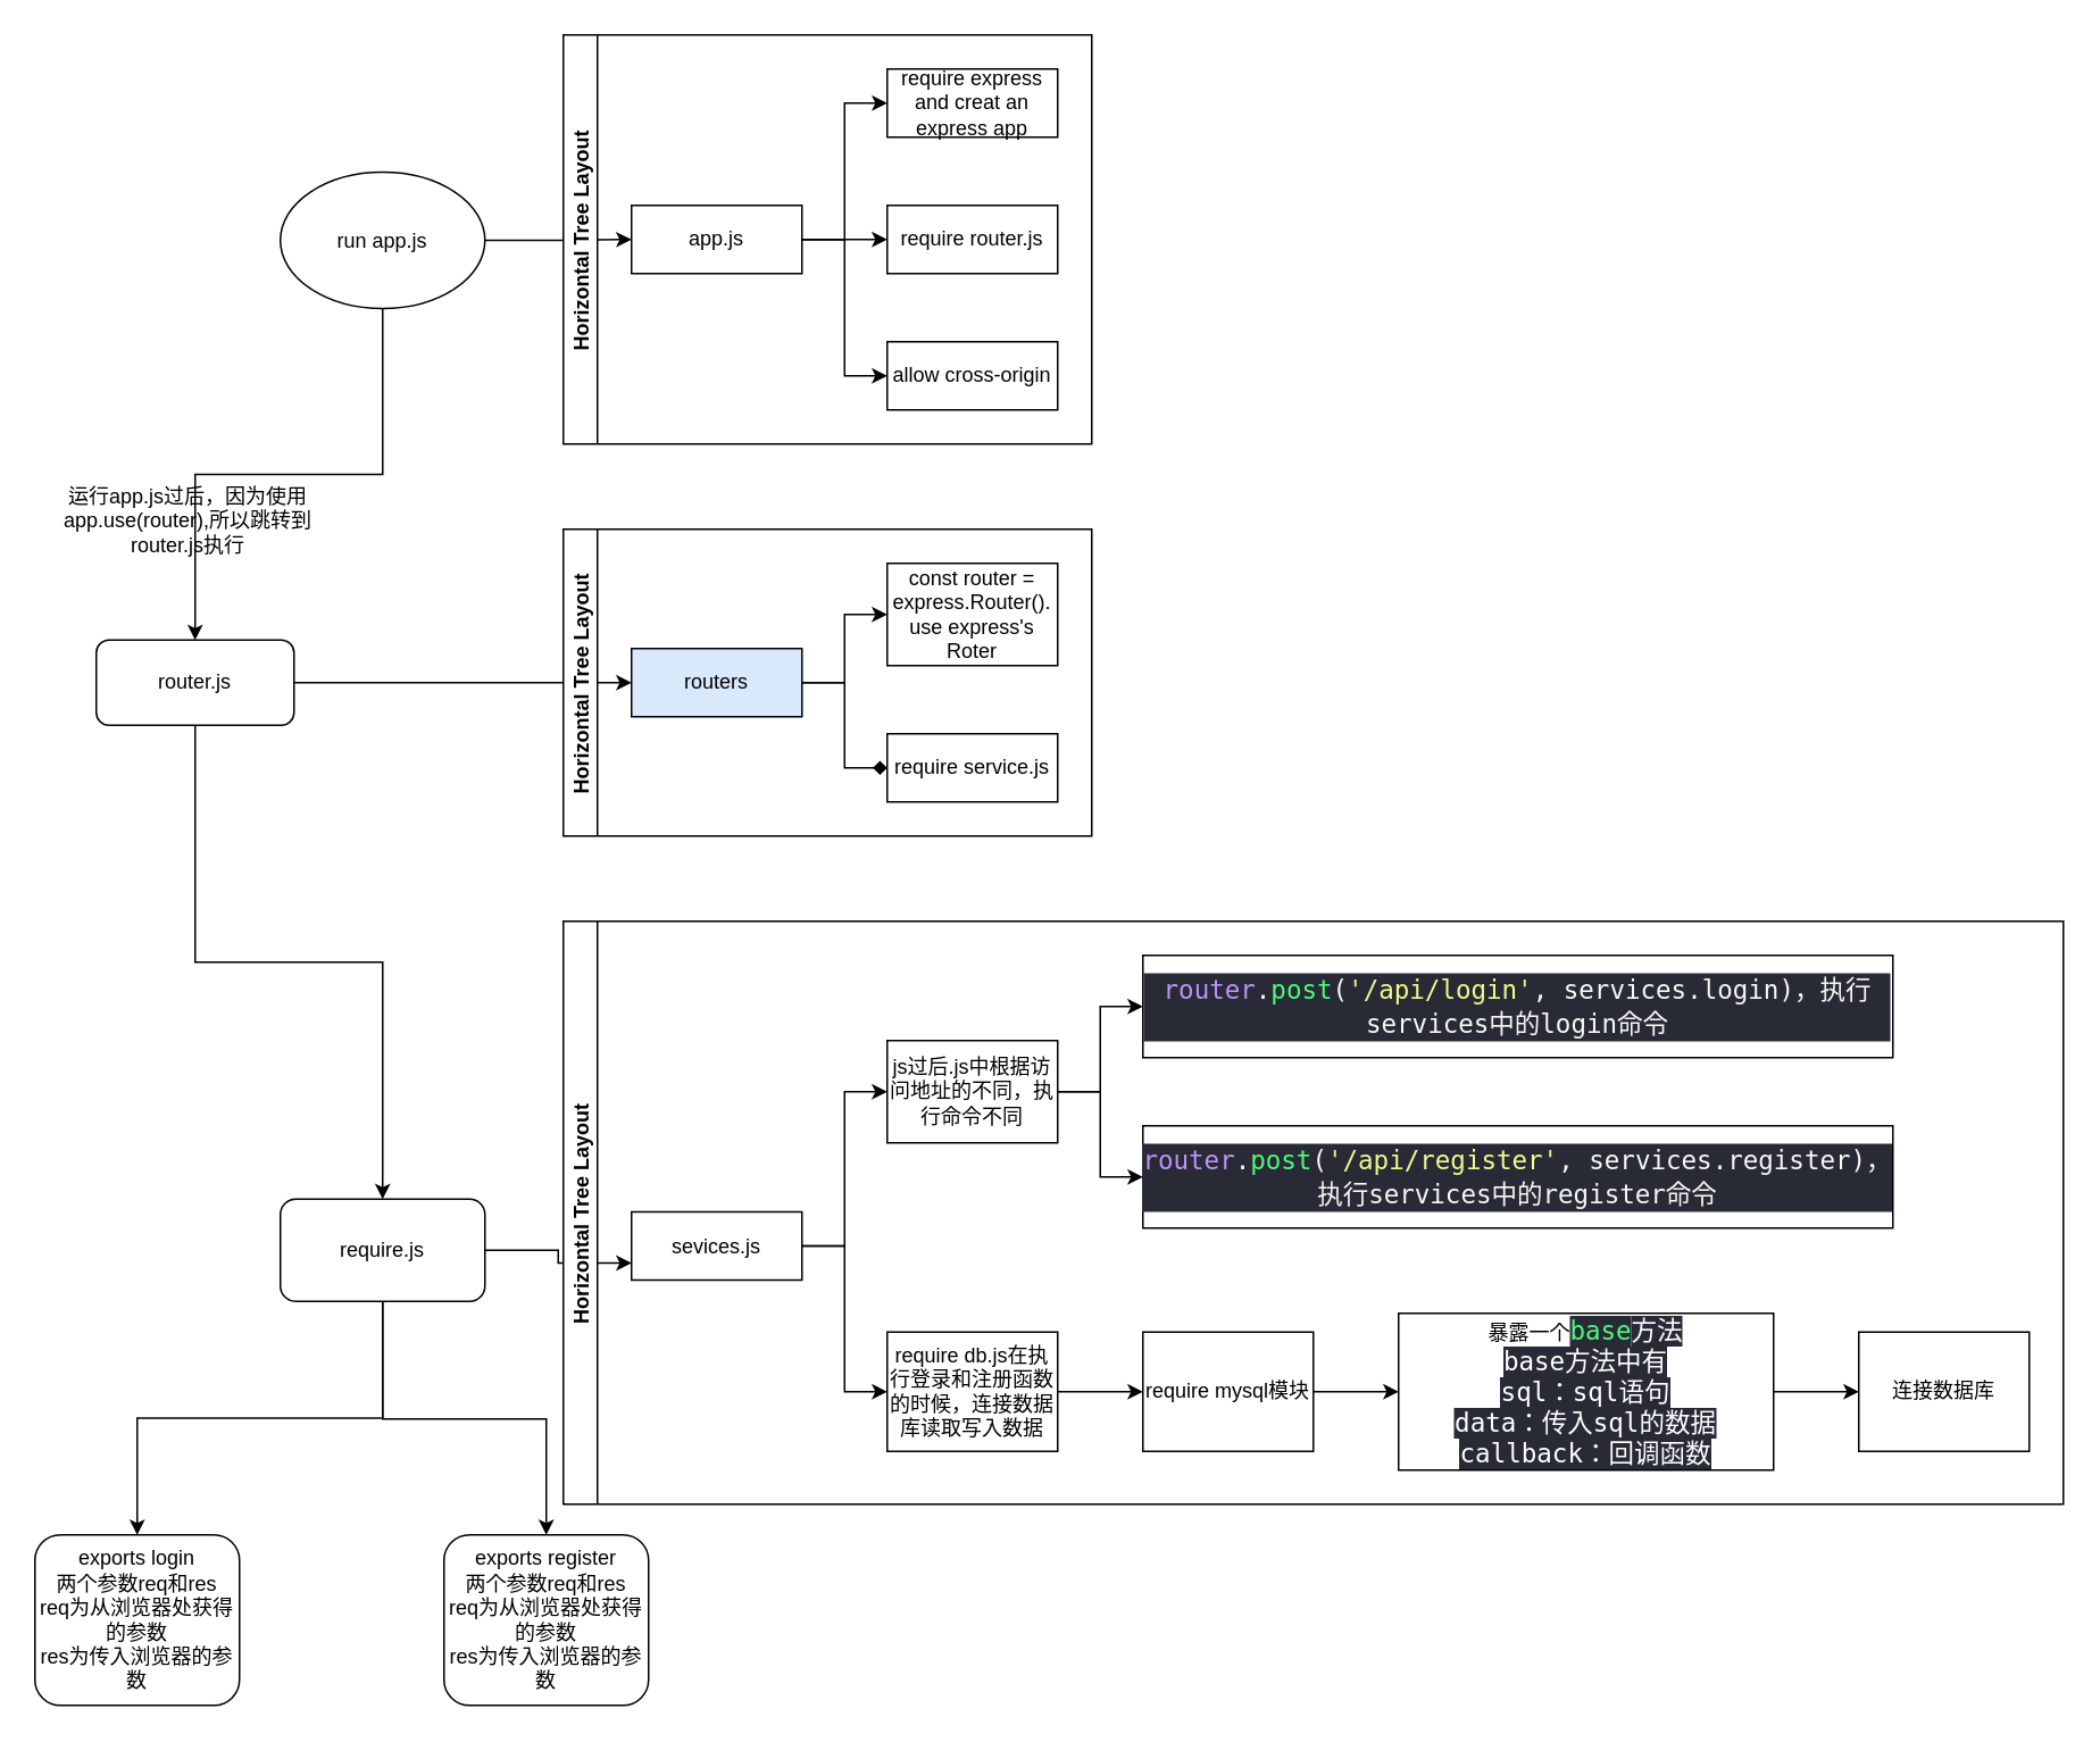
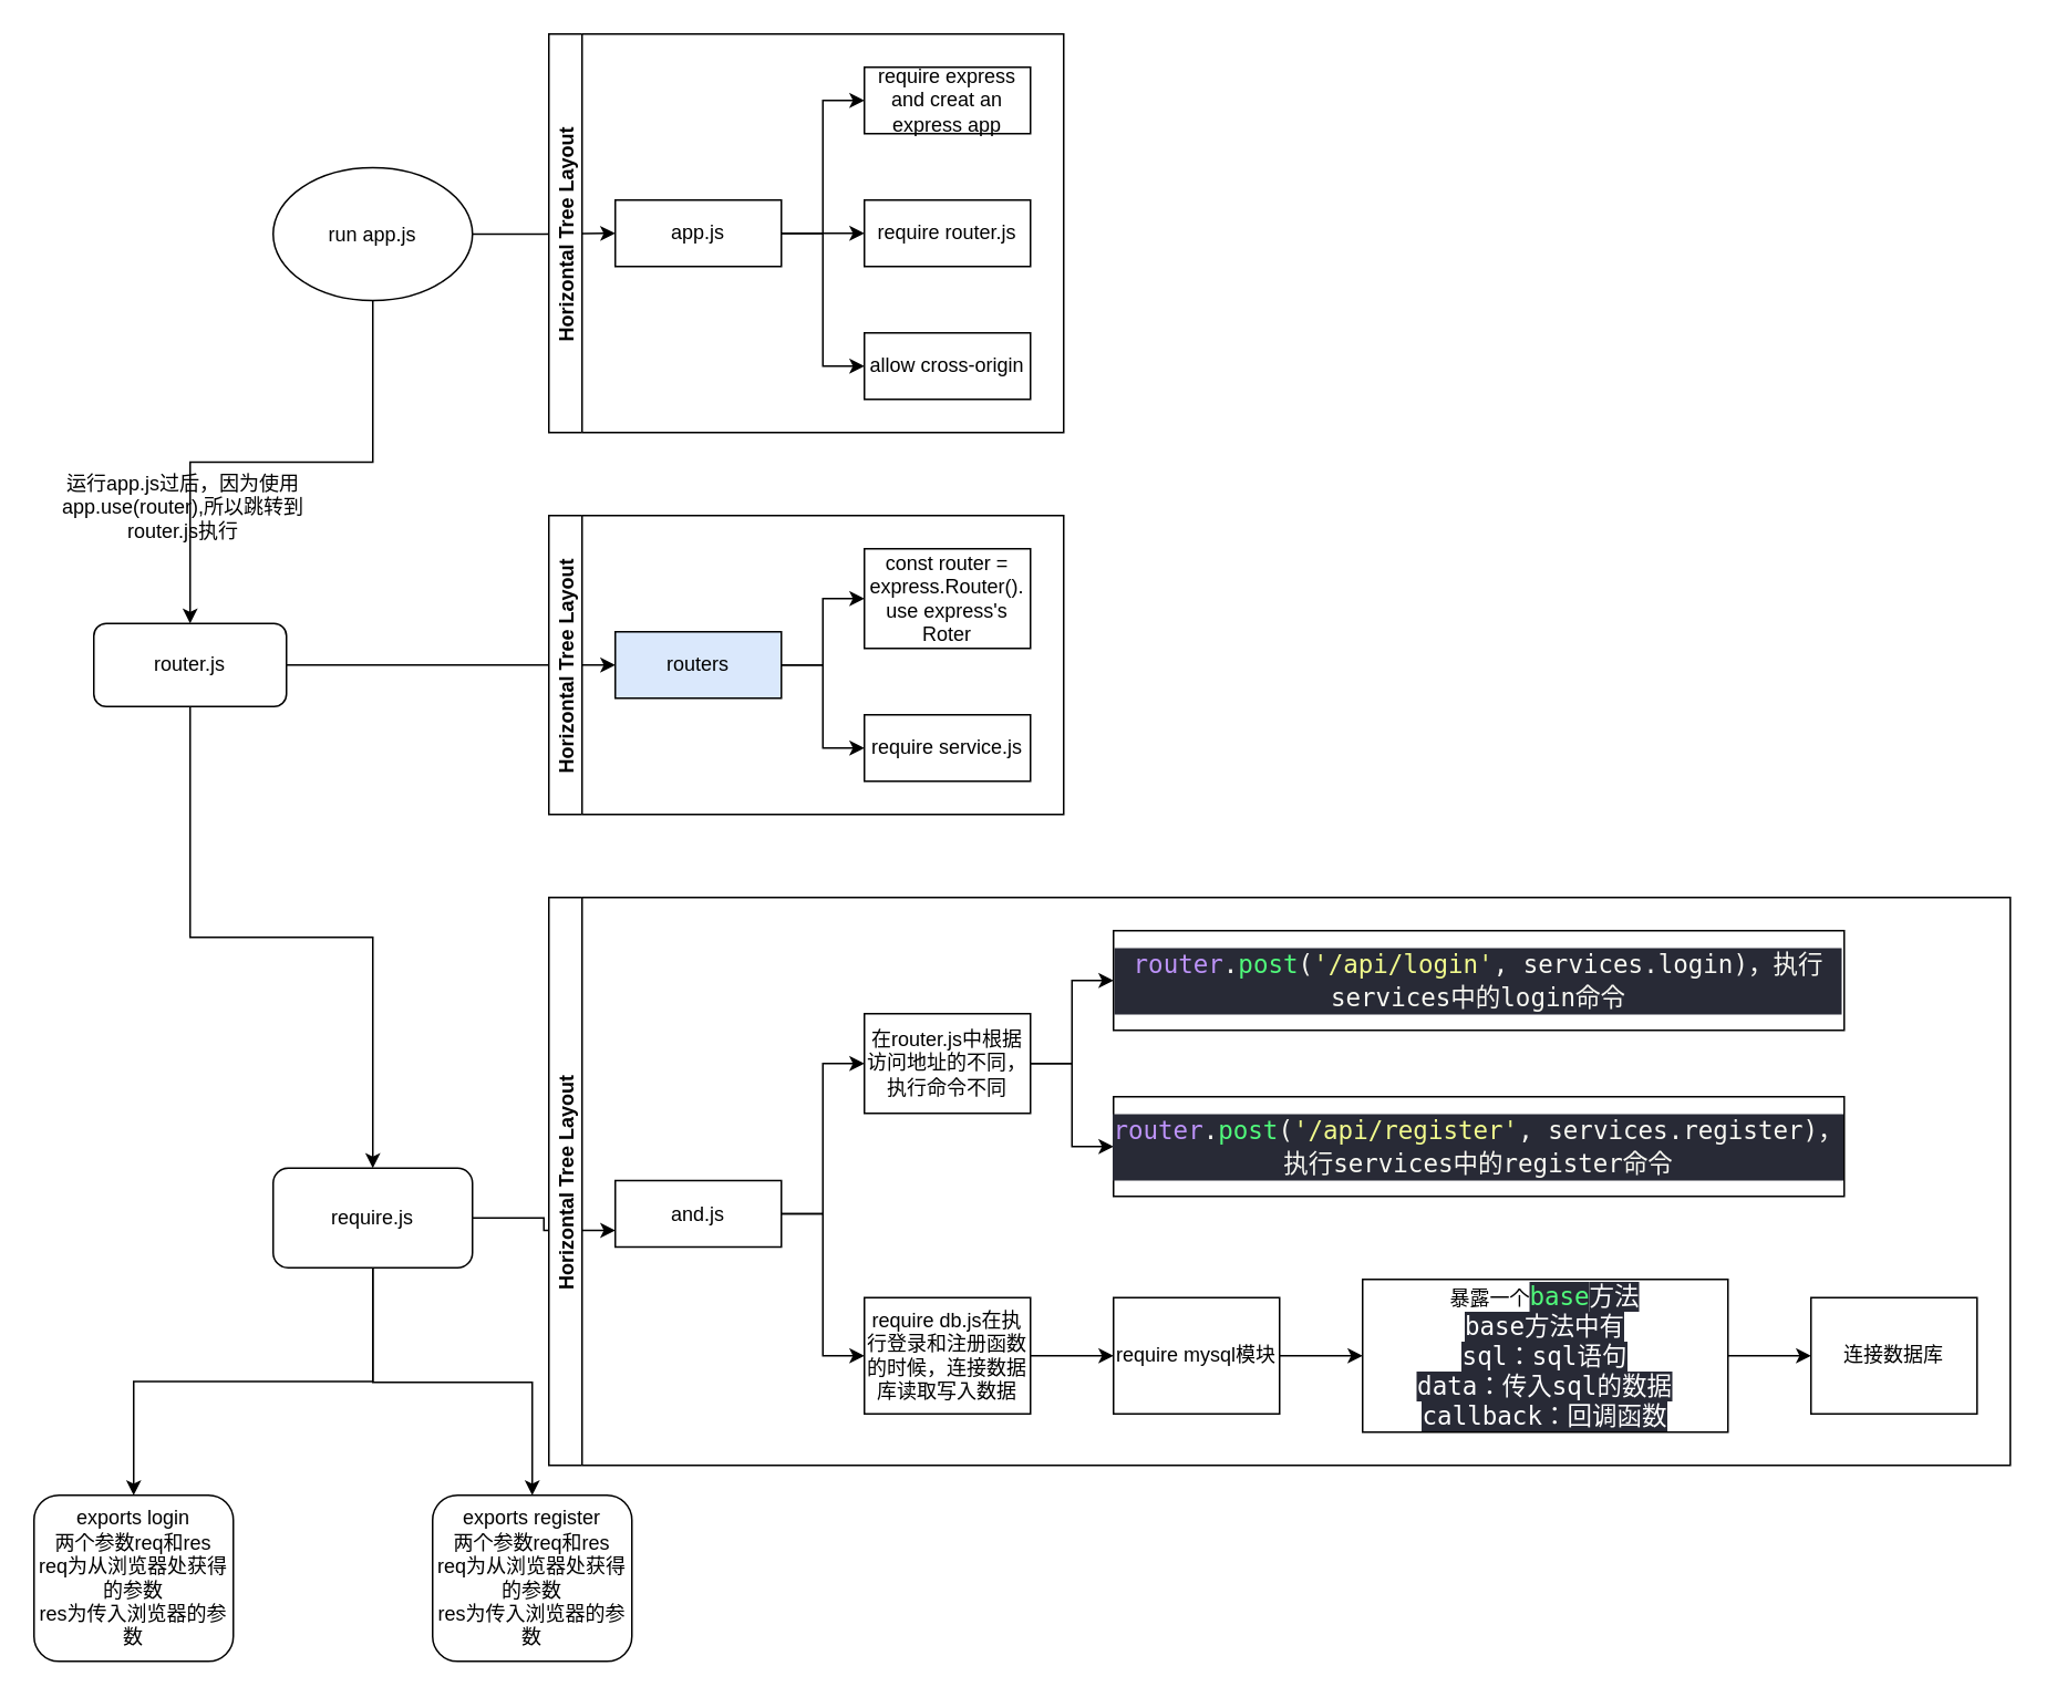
- <mxCell id="21" value="" style="edgeStyle=elbowEdgeStyle;elbow=horizontal;html=1;rounded=0;endArrow=diamond;" parent="16" source="17" target="20" edge="1"><mxGeometry relative="1" as="geometry" /></mxCell>
+ <mxCell id="21" value="" style="edgeStyle=elbowEdgeStyle;elbow=horizontal;html=1;rounded=0;" parent="16" source="17" target="20" edge="1"><mxGeometry relative="1" as="geometry" /></mxCell>
- <mxCell id="29" value="js过后.js中根据访问地址的不同，执行命令不同" style="whiteSpace=wrap;html=1;" vertex="1" parent="27"><mxGeometry x="190" y="70" width="100" height="60" as="geometry" /></mxCell>
+ <mxCell id="29" value="在router.js中根据访问地址的不同，执行命令不同" style="whiteSpace=wrap;html=1;" vertex="1" parent="27"><mxGeometry x="190" y="70" width="100" height="60" as="geometry" /></mxCell>
- <mxCell id="28" value="sevices.js" style="whiteSpace=wrap;html=1;" vertex="1" parent="27"><mxGeometry x="40" y="170.5" width="100" height="40" as="geometry" /></mxCell>
+ <mxCell id="28" value="and.js" style="whiteSpace=wrap;html=1;" vertex="1" parent="27"><mxGeometry x="40" y="170.5" width="100" height="40" as="geometry" /></mxCell>
